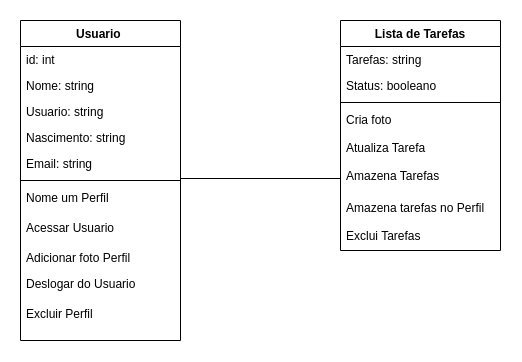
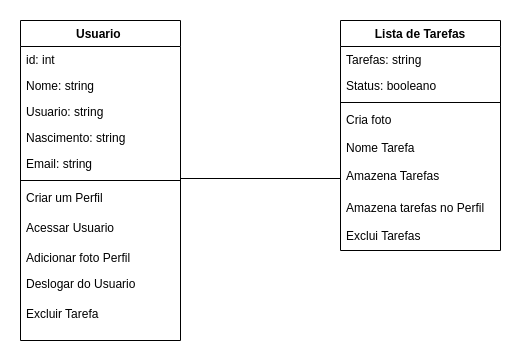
- <mxCell id="19" value="Atualiza Tarefa " style="text;strokeColor=none;fillColor=none;align=left;verticalAlign=top;spacingLeft=4;spacingRight=4;overflow=hidden;rotatable=0;points=[[0,0.5],[1,0.5]];portConstraint=eastwest;" vertex="1" parent="14"><mxGeometry y="114" width="160" height="28" as="geometry" /></mxCell>
+ <mxCell id="19" value="Nome Tarefa " style="text;strokeColor=none;fillColor=none;align=left;verticalAlign=top;spacingLeft=4;spacingRight=4;overflow=hidden;rotatable=0;points=[[0,0.5],[1,0.5]];portConstraint=eastwest;" vertex="1" parent="14"><mxGeometry y="114" width="160" height="28" as="geometry" /></mxCell>
- <mxCell id="9" value="Nome um Perfil" style="text;strokeColor=none;fillColor=none;align=left;verticalAlign=top;spacingLeft=4;spacingRight=4;overflow=hidden;rotatable=0;points=[[0,0.5],[1,0.5]];portConstraint=eastwest;" vertex="1" parent="2"><mxGeometry y="164" width="160" height="30" as="geometry" /></mxCell>
+ <mxCell id="9" value="Criar um Perfil" style="text;strokeColor=none;fillColor=none;align=left;verticalAlign=top;spacingLeft=4;spacingRight=4;overflow=hidden;rotatable=0;points=[[0,0.5],[1,0.5]];portConstraint=eastwest;" vertex="1" parent="2"><mxGeometry y="164" width="160" height="30" as="geometry" /></mxCell>
- <mxCell id="13" value="Excluir Perfil" style="text;strokeColor=none;fillColor=none;align=left;verticalAlign=top;spacingLeft=4;spacingRight=4;overflow=hidden;rotatable=0;points=[[0,0.5],[1,0.5]];portConstraint=eastwest;" vertex="1" parent="2"><mxGeometry y="280" width="160" height="40" as="geometry" /></mxCell>
+ <mxCell id="13" value="Excluir Tarefa" style="text;strokeColor=none;fillColor=none;align=left;verticalAlign=top;spacingLeft=4;spacingRight=4;overflow=hidden;rotatable=0;points=[[0,0.5],[1,0.5]];portConstraint=eastwest;" vertex="1" parent="2"><mxGeometry y="280" width="160" height="40" as="geometry" /></mxCell>
